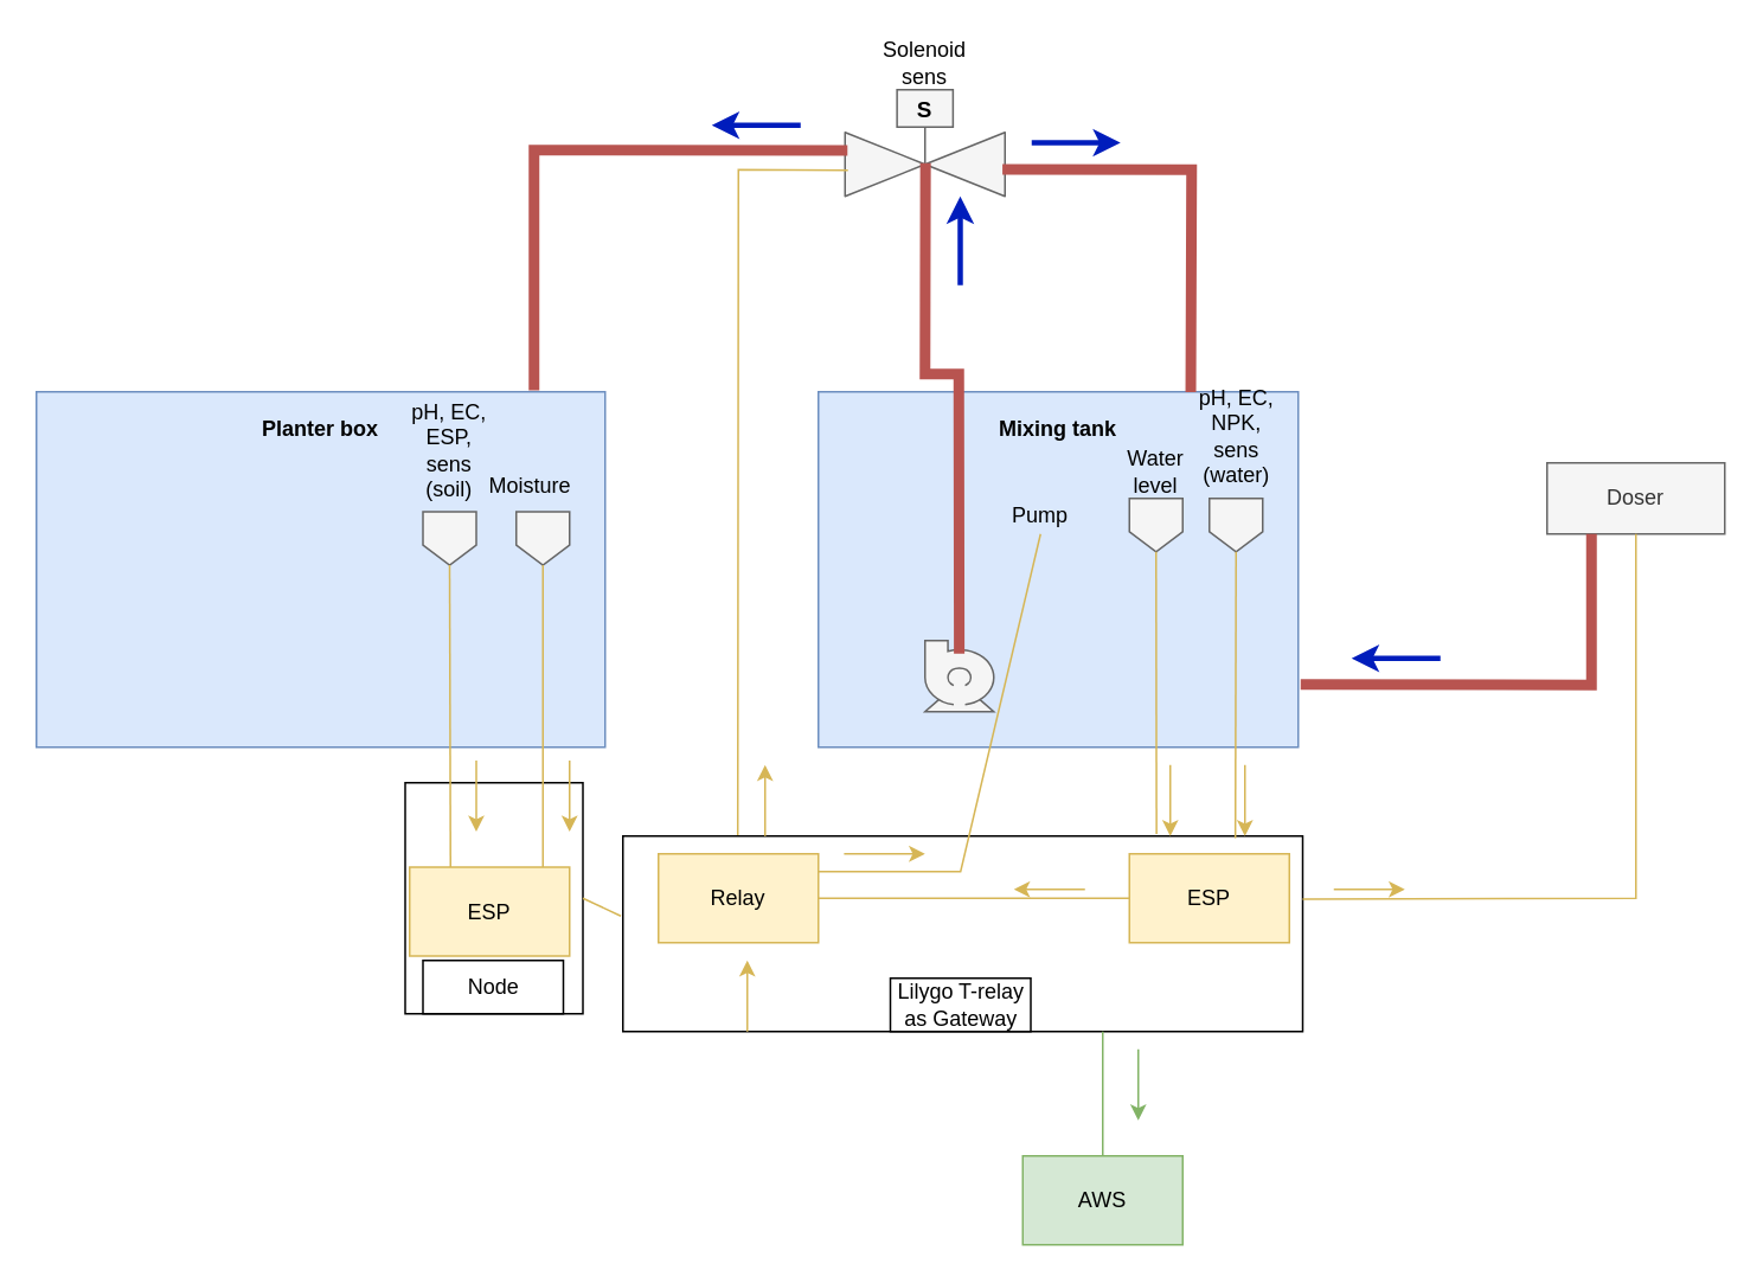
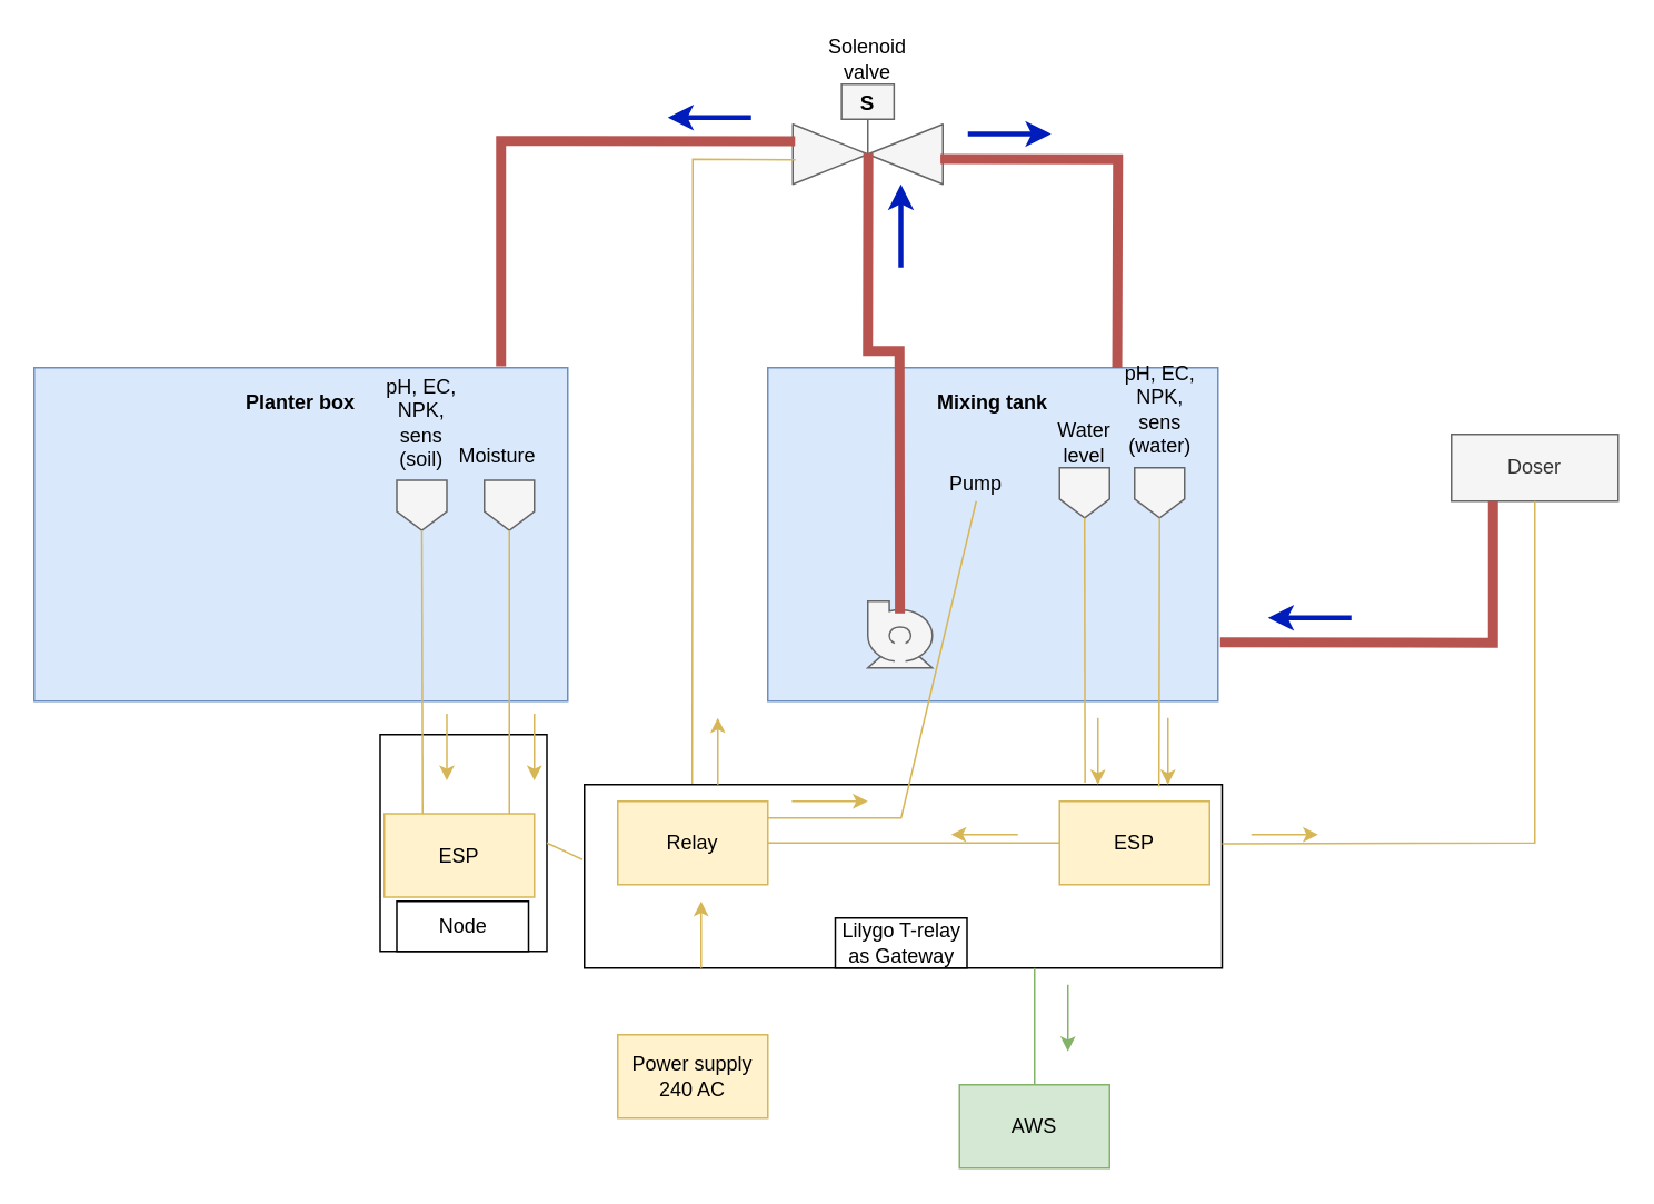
- <mxCell id="23" value="Solenoid sens" style="text;html=1;strokeColor=none;fillColor=none;align=center;verticalAlign=middle;whiteSpace=wrap;rounded=0;" parent="1" vertex="1"><mxGeometry x="490" y="20" width="60" height="30" as="geometry" /></mxCell>
+ <mxCell id="23" value="Solenoid valve" style="text;html=1;strokeColor=none;fillColor=none;align=center;verticalAlign=middle;whiteSpace=wrap;rounded=0;" parent="1" vertex="1"><mxGeometry x="490" y="20" width="60" height="30" as="geometry" /></mxCell>
- <mxCell id="41" value="pH, EC, ESP, sens (soil)" style="text;html=1;strokeColor=none;fillColor=none;align=center;verticalAlign=middle;whiteSpace=wrap;rounded=0;" parent="1" vertex="1"><mxGeometry x="230" y="237.5" width="45" height="30" as="geometry" /></mxCell>
+ <mxCell id="41" value="pH, EC, NPK, sens (soil)" style="text;html=1;strokeColor=none;fillColor=none;align=center;verticalAlign=middle;whiteSpace=wrap;rounded=0;" parent="1" vertex="1"><mxGeometry x="230" y="237.5" width="45" height="30" as="geometry" /></mxCell>
+ <mxCell id="15" value="Power supply&lt;br&gt;240 AC" style="rounded=0;whiteSpace=wrap;html=1;fillColor=#fff2cc;strokeColor=#d6b656;" parent="1" vertex="1"><mxGeometry x="370" y="620" width="90" height="50" as="geometry" /></mxCell>
